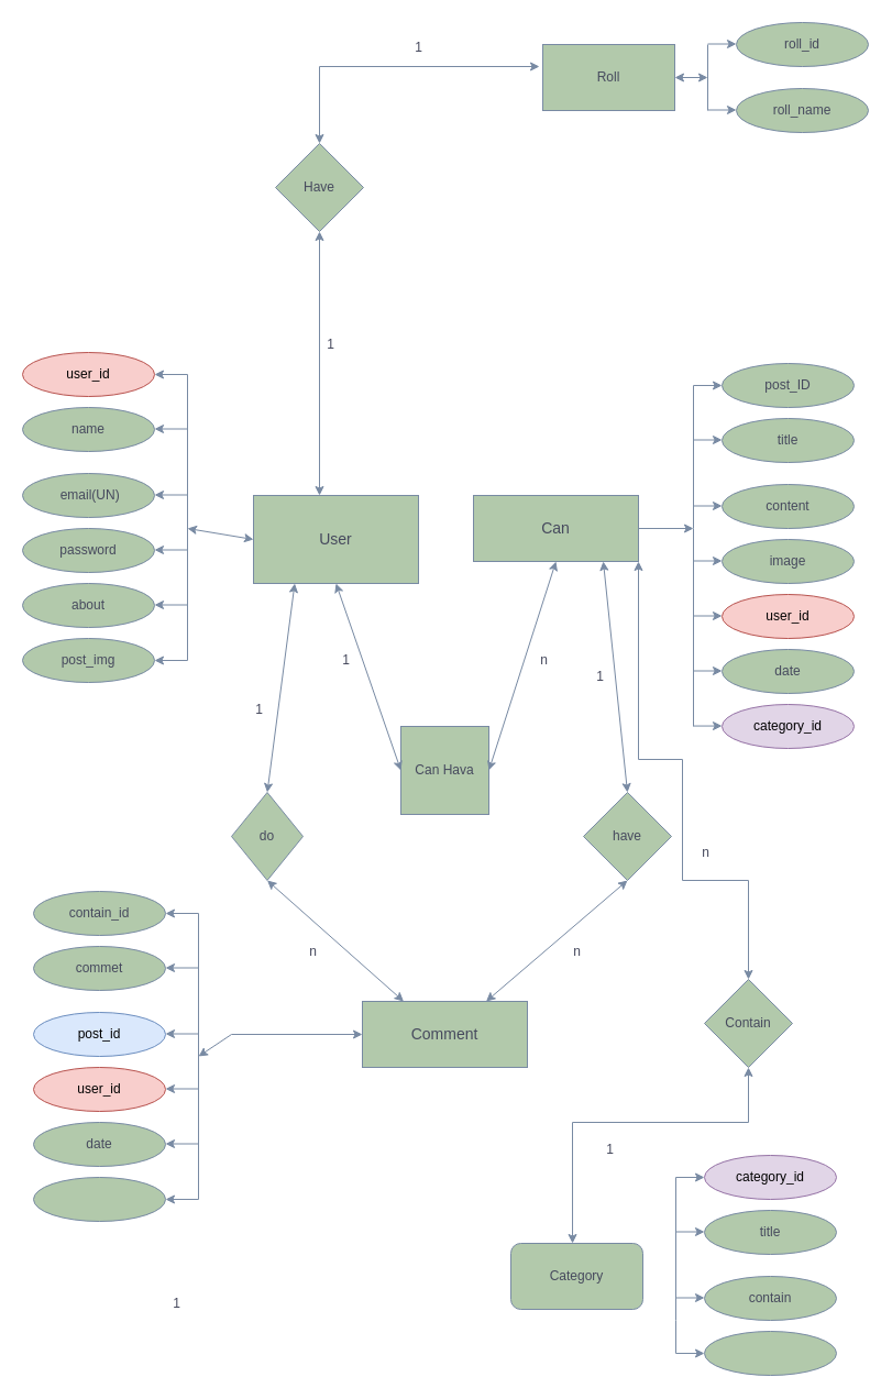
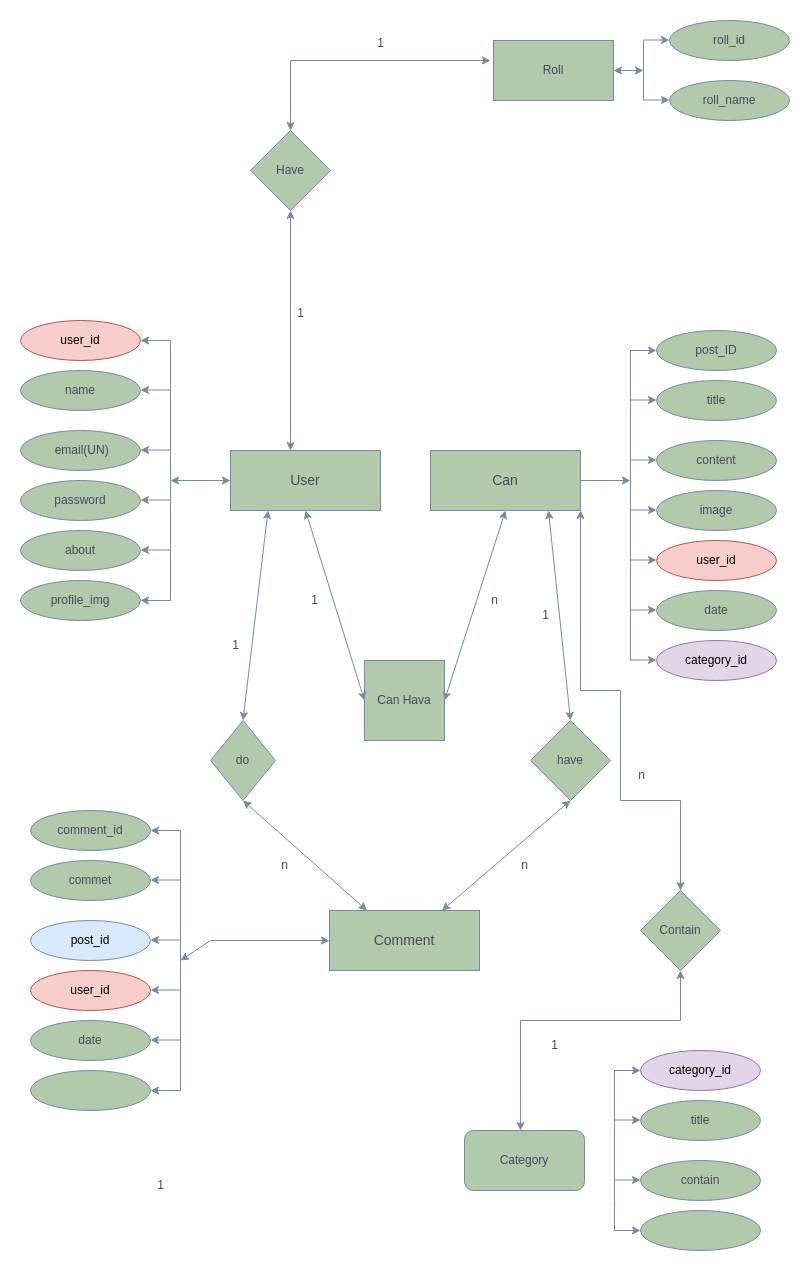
- <mxCell id="16" value="&lt;font style=&quot;font-size: 14px;&quot;&gt;User&lt;/font&gt;" style="rounded=0;whiteSpace=wrap;html=1;labelBackgroundColor=none;fillColor=#B2C9AB;strokeColor=#788AA3;fontColor=#46495D;" vertex="1" parent="1"><mxGeometry x="230" y="450" width="150" height="80" as="geometry" /></mxCell>
+ <mxCell id="16" value="&lt;font style=&quot;font-size: 14px;&quot;&gt;User&lt;/font&gt;" style="rounded=0;whiteSpace=wrap;html=1;labelBackgroundColor=none;fillColor=#B2C9AB;strokeColor=#788AA3;fontColor=#46495D;" vertex="1" parent="1"><mxGeometry x="230" y="450" width="150" height="60" as="geometry" /></mxCell>
- <mxCell id="7" value="post_img" style="ellipse;whiteSpace=wrap;html=1;rounded=0;labelBackgroundColor=none;fillColor=#B2C9AB;strokeColor=#788AA3;fontColor=#46495D;" vertex="1" parent="1"><mxGeometry x="20" y="580" width="120" height="40" as="geometry" /></mxCell>
+ <mxCell id="7" value="profile_img" style="ellipse;whiteSpace=wrap;html=1;rounded=0;labelBackgroundColor=none;fillColor=#B2C9AB;strokeColor=#788AA3;fontColor=#46495D;" vertex="1" parent="1"><mxGeometry x="20" y="580" width="120" height="40" as="geometry" /></mxCell>
- <mxCell id="37" value="contain_id" style="ellipse;whiteSpace=wrap;html=1;rounded=0;labelBackgroundColor=none;fillColor=#B2C9AB;strokeColor=#788AA3;fontColor=#46495D;" vertex="1" parent="1"><mxGeometry x="30" y="810" width="120" height="40" as="geometry" /></mxCell>
+ <mxCell id="37" value="comment_id" style="ellipse;whiteSpace=wrap;html=1;rounded=0;labelBackgroundColor=none;fillColor=#B2C9AB;strokeColor=#788AA3;fontColor=#46495D;" vertex="1" parent="1"><mxGeometry x="30" y="810" width="120" height="40" as="geometry" /></mxCell>
